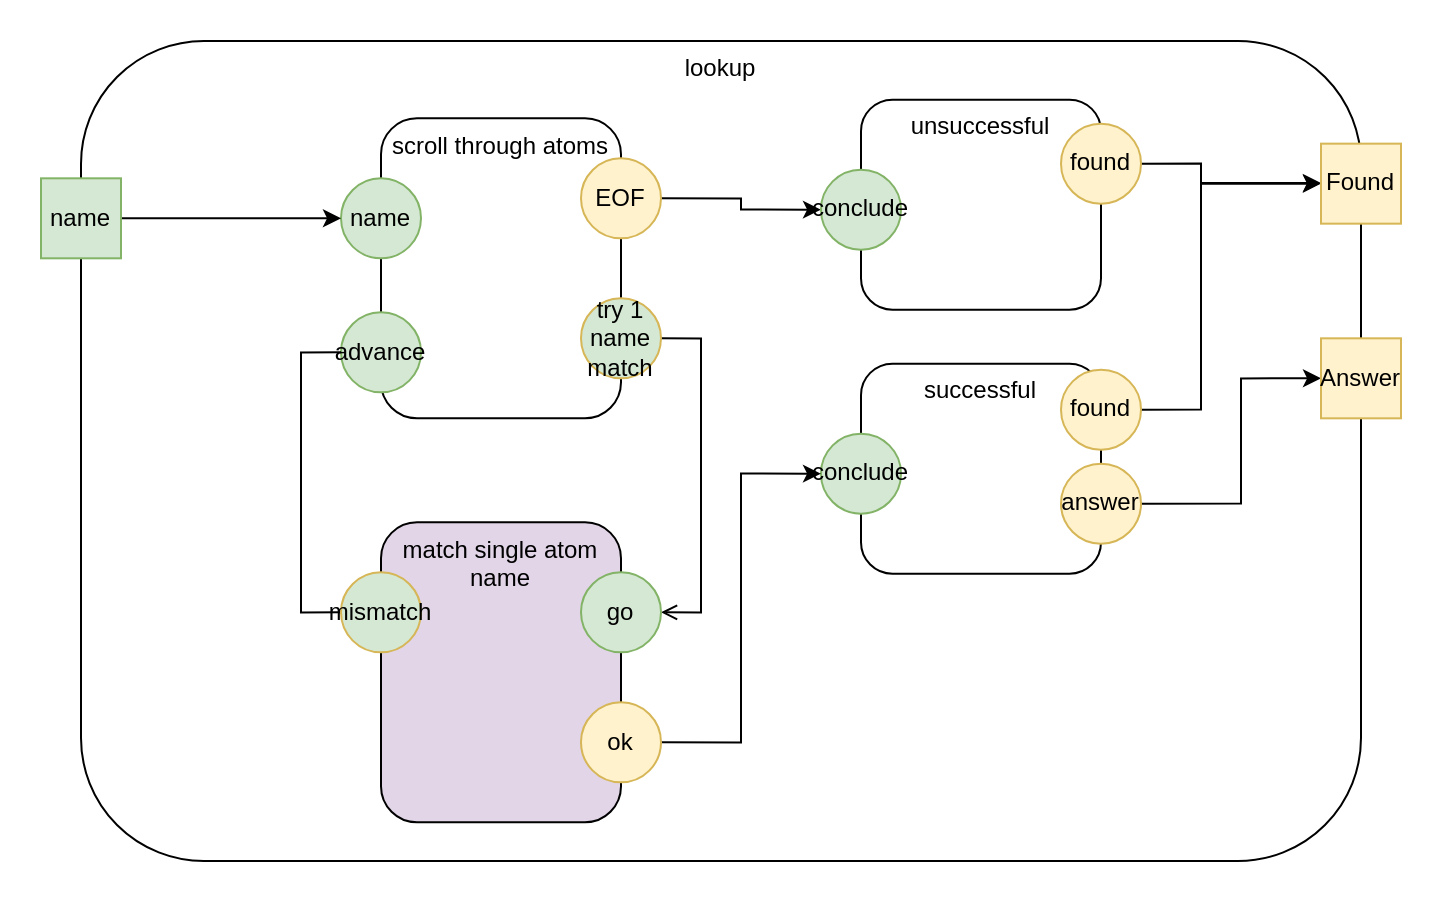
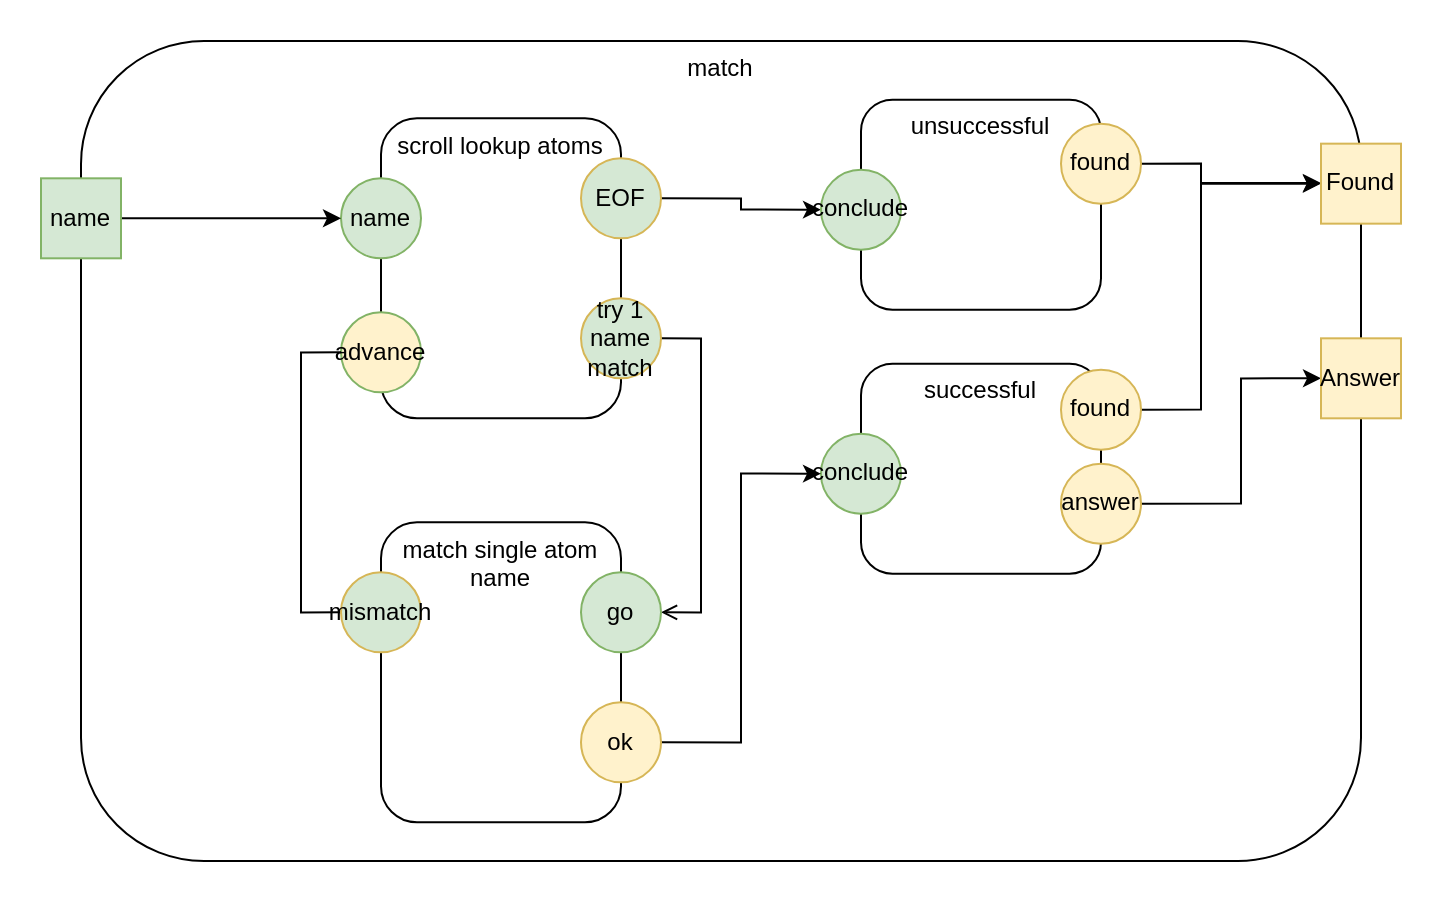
- <mxCell id="2" value="lookup" style="rounded=1;whiteSpace=wrap;html=1;verticalAlign=top;" vertex="1" parent="1"><mxGeometry x="40" y="20" width="640" height="410" as="geometry" /></mxCell>
+ <mxCell id="2" value="match" style="rounded=1;whiteSpace=wrap;html=1;verticalAlign=top;" vertex="1" parent="1"><mxGeometry x="40" y="20" width="640" height="410" as="geometry" /></mxCell>
- <mxCell id="3" value="scroll through atoms" style="rounded=1;whiteSpace=wrap;html=1;verticalAlign=top;" vertex="1" parent="1"><mxGeometry x="190" y="58.66" width="120" height="150" as="geometry" /></mxCell>
+ <mxCell id="3" value="scroll lookup atoms" style="rounded=1;whiteSpace=wrap;html=1;verticalAlign=top;" vertex="1" parent="1"><mxGeometry x="190" y="58.66" width="120" height="150" as="geometry" /></mxCell>
- <mxCell id="6" value="EOF" style="ellipse;whiteSpace=wrap;html=1;aspect=fixed;fillColor=#fff2cc;strokeColor=#d6b656;" vertex="1" parent="1"><mxGeometry x="290" y="78.66" width="40" height="40" as="geometry" /></mxCell>
+ <mxCell id="6" value="EOF" style="ellipse;whiteSpace=wrap;html=1;aspect=fixed;fillColor=#d5e8d4;strokeColor=#d6b656;" vertex="1" parent="1"><mxGeometry x="290" y="78.66" width="40" height="40" as="geometry" /></mxCell>
- <mxCell id="4" value="advance" style="ellipse;whiteSpace=wrap;html=1;aspect=fixed;fillColor=#d5e8d4;strokeColor=#82b366;" vertex="1" parent="1"><mxGeometry x="170" y="155.66" width="40" height="40" as="geometry" /></mxCell>
+ <mxCell id="4" value="advance" style="ellipse;whiteSpace=wrap;html=1;aspect=fixed;fillColor=#fff2cc;strokeColor=#82b366;" vertex="1" parent="1"><mxGeometry x="170" y="155.66" width="40" height="40" as="geometry" /></mxCell>
- <mxCell id="17" value="match single atom name" style="rounded=1;whiteSpace=wrap;html=1;verticalAlign=top;fillColor=#e1d5e7;" vertex="1" parent="1"><mxGeometry x="190" y="260.66" width="120" height="150" as="geometry" /></mxCell>
+ <mxCell id="17" value="match single atom name" style="rounded=1;whiteSpace=wrap;html=1;verticalAlign=top;" vertex="1" parent="1"><mxGeometry x="190" y="260.66" width="120" height="150" as="geometry" /></mxCell>
